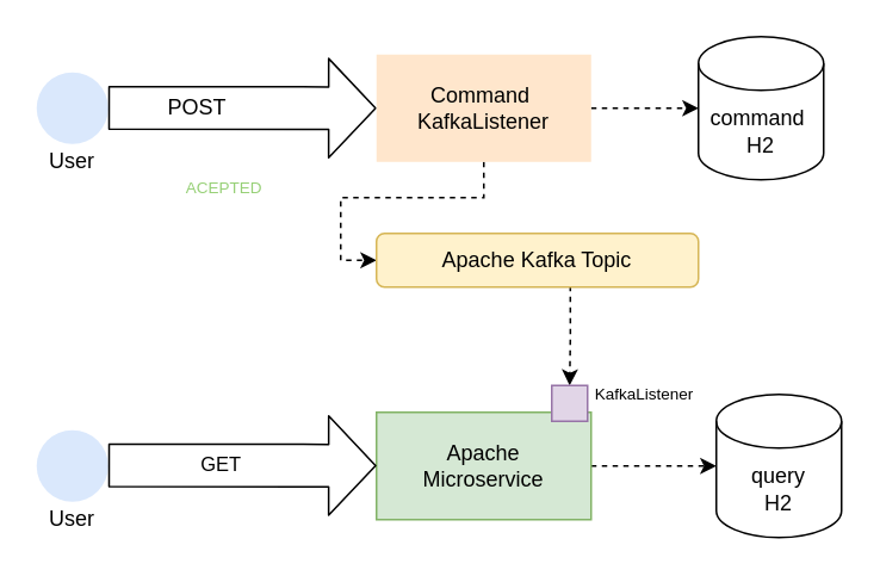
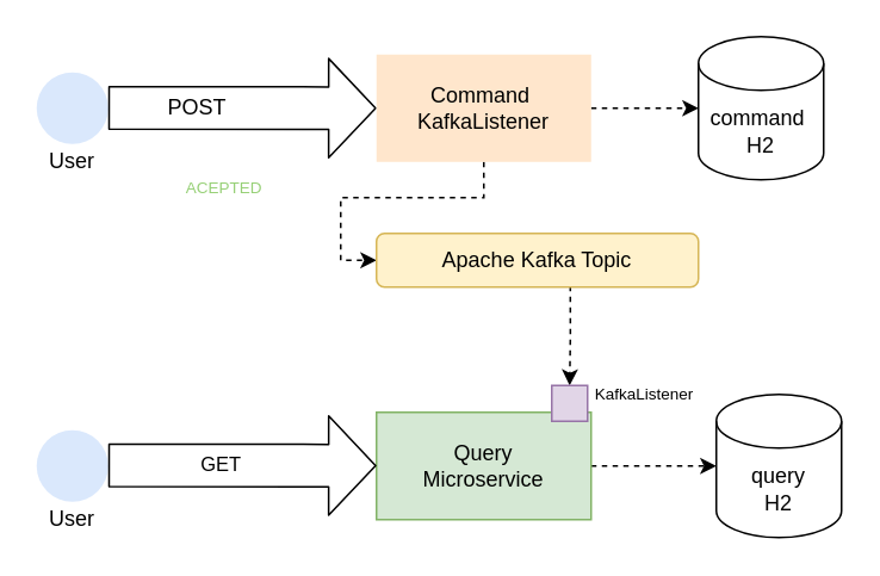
- <mxCell id="14" value="Apache&lt;br&gt;Microservice" style="rounded=0;whiteSpace=wrap;html=1;fillColor=#d5e8d4;strokeColor=#82b366;" vertex="1" parent="1"><mxGeometry x="210" y="230" width="120" height="60" as="geometry" /></mxCell>
+ <mxCell id="14" value="Query&lt;br&gt;Microservice" style="rounded=0;whiteSpace=wrap;html=1;fillColor=#d5e8d4;strokeColor=#82b366;" vertex="1" parent="1"><mxGeometry x="210" y="230" width="120" height="60" as="geometry" /></mxCell>
